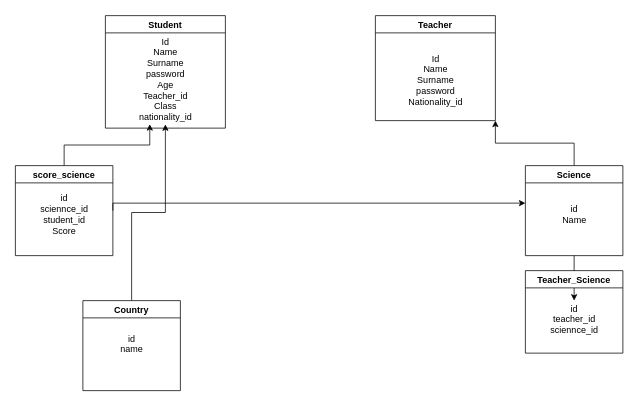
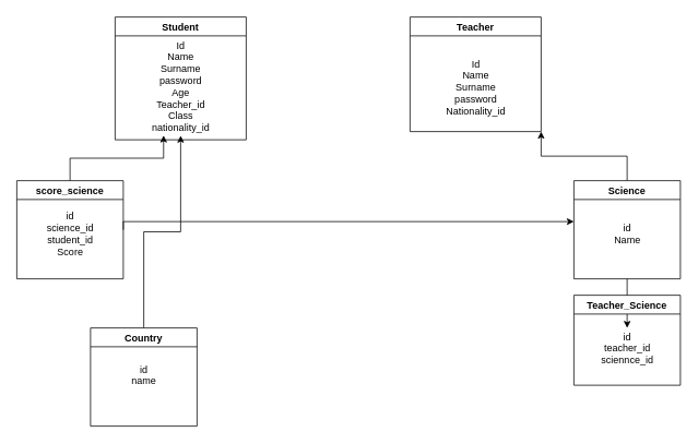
- <mxCell id="15" value="id&lt;br&gt;sciennce_id&lt;br&gt;student_id&lt;br&gt;Score" style="text;html=1;align=center;verticalAlign=middle;resizable=0;points=[];autosize=1;strokeColor=none;fillColor=none;" vertex="1" parent="14"><mxGeometry x="30" y="35" width="70" height="60" as="geometry" /></mxCell>
+ <mxCell id="15" value="id&lt;br&gt;science_id&lt;br&gt;student_id&lt;br&gt;Score" style="text;html=1;align=center;verticalAlign=middle;resizable=0;points=[];autosize=1;strokeColor=none;fillColor=none;" vertex="1" parent="14"><mxGeometry x="30" y="35" width="70" height="60" as="geometry" /></mxCell>
